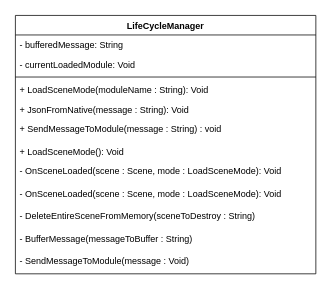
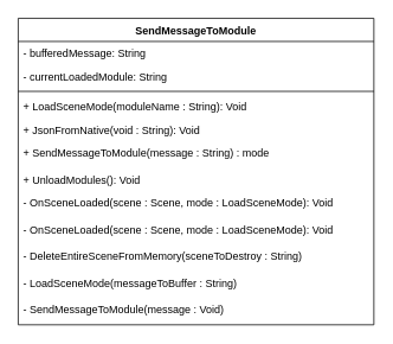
- <mxCell id="2" value="LifeCycleManager" style="swimlane;fontStyle=1;align=center;verticalAlign=top;childLayout=stackLayout;horizontal=1;startSize=26;horizontalStack=0;resizeParent=1;resizeParentMax=0;resizeLast=0;collapsible=1;marginBottom=0;" parent="1" vertex="1"><mxGeometry x="20" y="20" width="400" height="344" as="geometry" /></mxCell>
+ <mxCell id="2" value="SendMessageToModule" style="swimlane;fontStyle=1;align=center;verticalAlign=top;childLayout=stackLayout;horizontal=1;startSize=26;horizontalStack=0;resizeParent=1;resizeParentMax=0;resizeLast=0;collapsible=1;marginBottom=0;" parent="1" vertex="1"><mxGeometry x="20" y="20" width="400" height="344" as="geometry" /></mxCell>
- <mxCell id="4" value="- currentLoadedModule: Void" style="text;strokeColor=none;fillColor=none;align=left;verticalAlign=top;spacingLeft=4;spacingRight=4;overflow=hidden;rotatable=0;points=[[0,0.5],[1,0.5]];portConstraint=eastwest;" vertex="1" parent="2"><mxGeometry y="52" width="400" height="26" as="geometry" /></mxCell>
+ <mxCell id="4" value="- currentLoadedModule: String" style="text;strokeColor=none;fillColor=none;align=left;verticalAlign=top;spacingLeft=4;spacingRight=4;overflow=hidden;rotatable=0;points=[[0,0.5],[1,0.5]];portConstraint=eastwest;" vertex="1" parent="2"><mxGeometry y="52" width="400" height="26" as="geometry" /></mxCell>
- <mxCell id="7" value="+ JsonFromNative(message : String): Void" style="text;strokeColor=none;fillColor=none;align=left;verticalAlign=top;spacingLeft=4;spacingRight=4;overflow=hidden;rotatable=0;points=[[0,0.5],[1,0.5]];portConstraint=eastwest;" parent="2" vertex="1"><mxGeometry y="112" width="400" height="26" as="geometry" /></mxCell>
+ <mxCell id="7" value="+ JsonFromNative(void : String): Void" style="text;strokeColor=none;fillColor=none;align=left;verticalAlign=top;spacingLeft=4;spacingRight=4;overflow=hidden;rotatable=0;points=[[0,0.5],[1,0.5]];portConstraint=eastwest;" parent="2" vertex="1"><mxGeometry y="112" width="400" height="26" as="geometry" /></mxCell>
- <mxCell id="8" value="+ SendMessageToModule(message : String) : void " style="text;strokeColor=none;fillColor=none;align=left;verticalAlign=top;spacingLeft=4;spacingRight=4;overflow=hidden;rotatable=0;points=[[0,0.5],[1,0.5]];portConstraint=eastwest;" parent="2" vertex="1"><mxGeometry y="138" width="400" height="30" as="geometry" /></mxCell>
+ <mxCell id="8" value="+ SendMessageToModule(message : String) : mode " style="text;strokeColor=none;fillColor=none;align=left;verticalAlign=top;spacingLeft=4;spacingRight=4;overflow=hidden;rotatable=0;points=[[0,0.5],[1,0.5]];portConstraint=eastwest;" parent="2" vertex="1"><mxGeometry y="138" width="400" height="30" as="geometry" /></mxCell>
- <mxCell id="9" value="+ LoadSceneMode(): Void" style="text;strokeColor=none;fillColor=none;align=left;verticalAlign=top;spacingLeft=4;spacingRight=4;overflow=hidden;rotatable=0;points=[[0,0.5],[1,0.5]];portConstraint=eastwest;" vertex="1" parent="2"><mxGeometry y="168" width="400" height="26" as="geometry" /></mxCell>
+ <mxCell id="9" value="+ UnloadModules(): Void" style="text;strokeColor=none;fillColor=none;align=left;verticalAlign=top;spacingLeft=4;spacingRight=4;overflow=hidden;rotatable=0;points=[[0,0.5],[1,0.5]];portConstraint=eastwest;" vertex="1" parent="2"><mxGeometry y="168" width="400" height="26" as="geometry" /></mxCell>
- <mxCell id="13" value="- BufferMessage(messageToBuffer : String)" style="text;strokeColor=none;fillColor=none;align=left;verticalAlign=top;spacingLeft=4;spacingRight=4;overflow=hidden;rotatable=0;points=[[0,0.5],[1,0.5]];portConstraint=eastwest;" vertex="1" parent="2"><mxGeometry y="284" width="400" height="30" as="geometry" /></mxCell>
+ <mxCell id="13" value="- LoadSceneMode(messageToBuffer : String)" style="text;strokeColor=none;fillColor=none;align=left;verticalAlign=top;spacingLeft=4;spacingRight=4;overflow=hidden;rotatable=0;points=[[0,0.5],[1,0.5]];portConstraint=eastwest;" vertex="1" parent="2"><mxGeometry y="284" width="400" height="30" as="geometry" /></mxCell>
